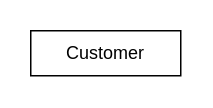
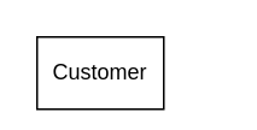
- <mxCell id="2" value="Customer" style="rounded=0;whiteSpace=wrap;html=1;" vertex="1" parent="1"><mxGeometry x="20" y="20" width="100" height="30" as="geometry" /></mxCell>
+ <mxCell id="2" value="Customer" style="rounded=0;whiteSpace=wrap;html=1;" vertex="1" parent="1"><mxGeometry x="20" y="20" width="70" height="40" as="geometry" /></mxCell>
